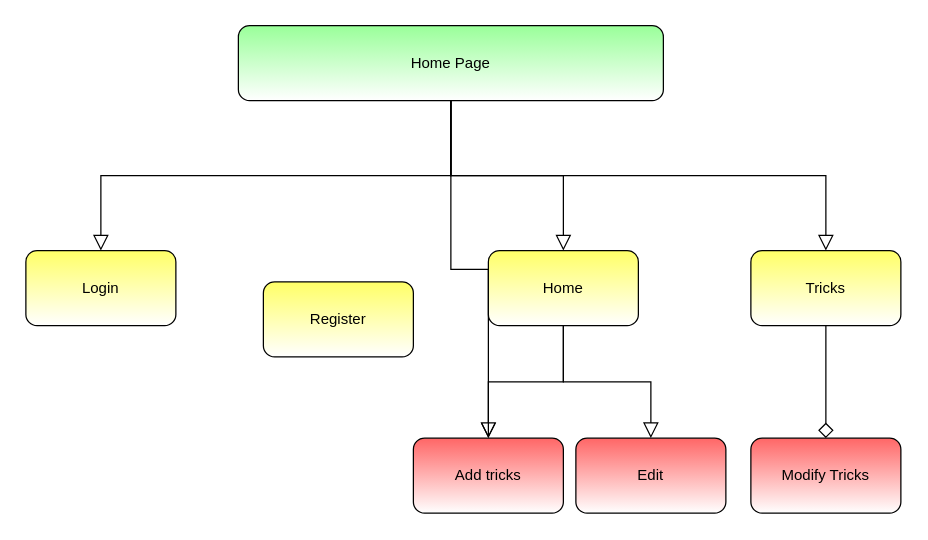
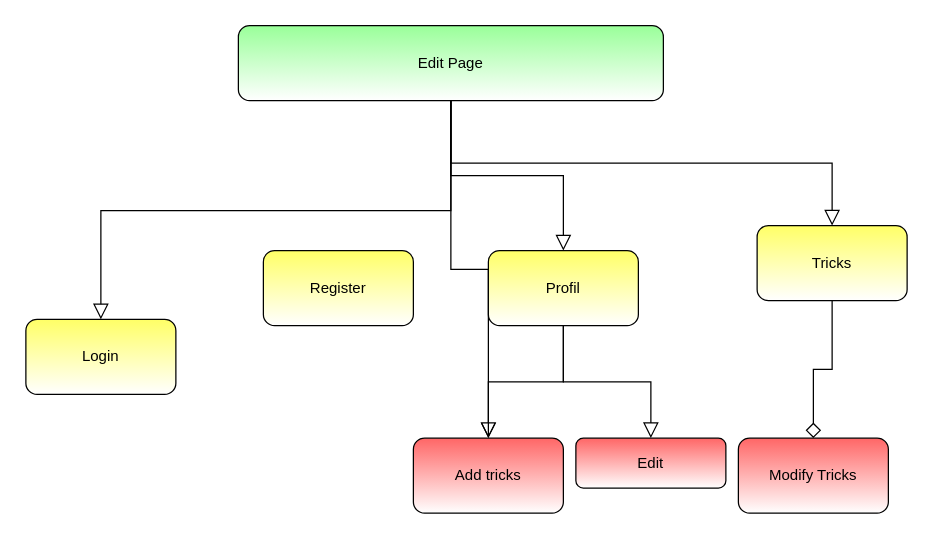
- <mxCell id="2" value="Home Page" style="rounded=1;whiteSpace=wrap;html=1;gradientColor=#ffffff;fillColor=#99FF99;" vertex="1" parent="1"><mxGeometry x="190" y="20" width="340" height="60" as="geometry" /></mxCell>
+ <mxCell id="2" value="Edit Page" style="rounded=1;whiteSpace=wrap;html=1;gradientColor=#ffffff;fillColor=#99FF99;" vertex="1" parent="1"><mxGeometry x="190" y="20" width="340" height="60" as="geometry" /></mxCell>
- <mxCell id="3" value="Login" style="rounded=1;whiteSpace=wrap;html=1;gradientColor=#ffffff;fillColor=#FFFF66;" vertex="1" parent="1"><mxGeometry x="20" y="200" width="120" height="60" as="geometry" /></mxCell>
+ <mxCell id="3" value="Login" style="rounded=1;whiteSpace=wrap;html=1;gradientColor=#ffffff;fillColor=#FFFF66;" vertex="1" parent="1"><mxGeometry x="20" y="255" width="120" height="60" as="geometry" /></mxCell>
- <mxCell id="5" value="Home" style="rounded=1;whiteSpace=wrap;html=1;gradientColor=#ffffff;fillColor=#FFFF66;" vertex="1" parent="1"><mxGeometry x="390" y="200" width="120" height="60" as="geometry" /></mxCell>
+ <mxCell id="5" value="Profil" style="rounded=1;whiteSpace=wrap;html=1;gradientColor=#ffffff;fillColor=#FFFF66;" vertex="1" parent="1"><mxGeometry x="390" y="200" width="120" height="60" as="geometry" /></mxCell>
- <mxCell id="6" value="Tricks" style="rounded=1;whiteSpace=wrap;html=1;gradientColor=#ffffff;fillColor=#FFFF66;" vertex="1" parent="1"><mxGeometry x="600" y="200" width="120" height="60" as="geometry" /></mxCell>
+ <mxCell id="6" value="Tricks" style="rounded=1;whiteSpace=wrap;html=1;gradientColor=#ffffff;fillColor=#FFFF66;" vertex="1" parent="1"><mxGeometry x="605" y="180" width="120" height="60" as="geometry" /></mxCell>
- <mxCell id="4" value="Register" style="rounded=1;whiteSpace=wrap;html=1;gradientColor=#ffffff;fillColor=#FFFF66;" vertex="1" parent="1"><mxGeometry x="210" y="225" width="120" height="60" as="geometry" /></mxCell>
+ <mxCell id="4" value="Register" style="rounded=1;whiteSpace=wrap;html=1;gradientColor=#ffffff;fillColor=#FFFF66;" vertex="1" parent="1"><mxGeometry x="210" y="200" width="120" height="60" as="geometry" /></mxCell>
- <mxCell id="9" value="Edit" style="rounded=1;whiteSpace=wrap;html=1;gradientColor=#ffffff;fillColor=#FF6666;" vertex="1" parent="1"><mxGeometry x="460" y="350" width="120" height="60" as="geometry" /></mxCell>
+ <mxCell id="9" value="Edit" style="rounded=1;whiteSpace=wrap;html=1;gradientColor=#ffffff;fillColor=#FF6666;" vertex="1" parent="1"><mxGeometry x="460" y="350" width="120" height="40" as="geometry" /></mxCell>
- <mxCell id="7" value="Modify Tricks" style="rounded=1;whiteSpace=wrap;html=1;gradientColor=#ffffff;fillColor=#FF6666;" vertex="1" parent="1"><mxGeometry x="600" y="350" width="120" height="60" as="geometry" /></mxCell>
+ <mxCell id="7" value="Modify Tricks" style="rounded=1;whiteSpace=wrap;html=1;gradientColor=#ffffff;fillColor=#FF6666;" vertex="1" parent="1"><mxGeometry x="590" y="350" width="120" height="60" as="geometry" /></mxCell>
